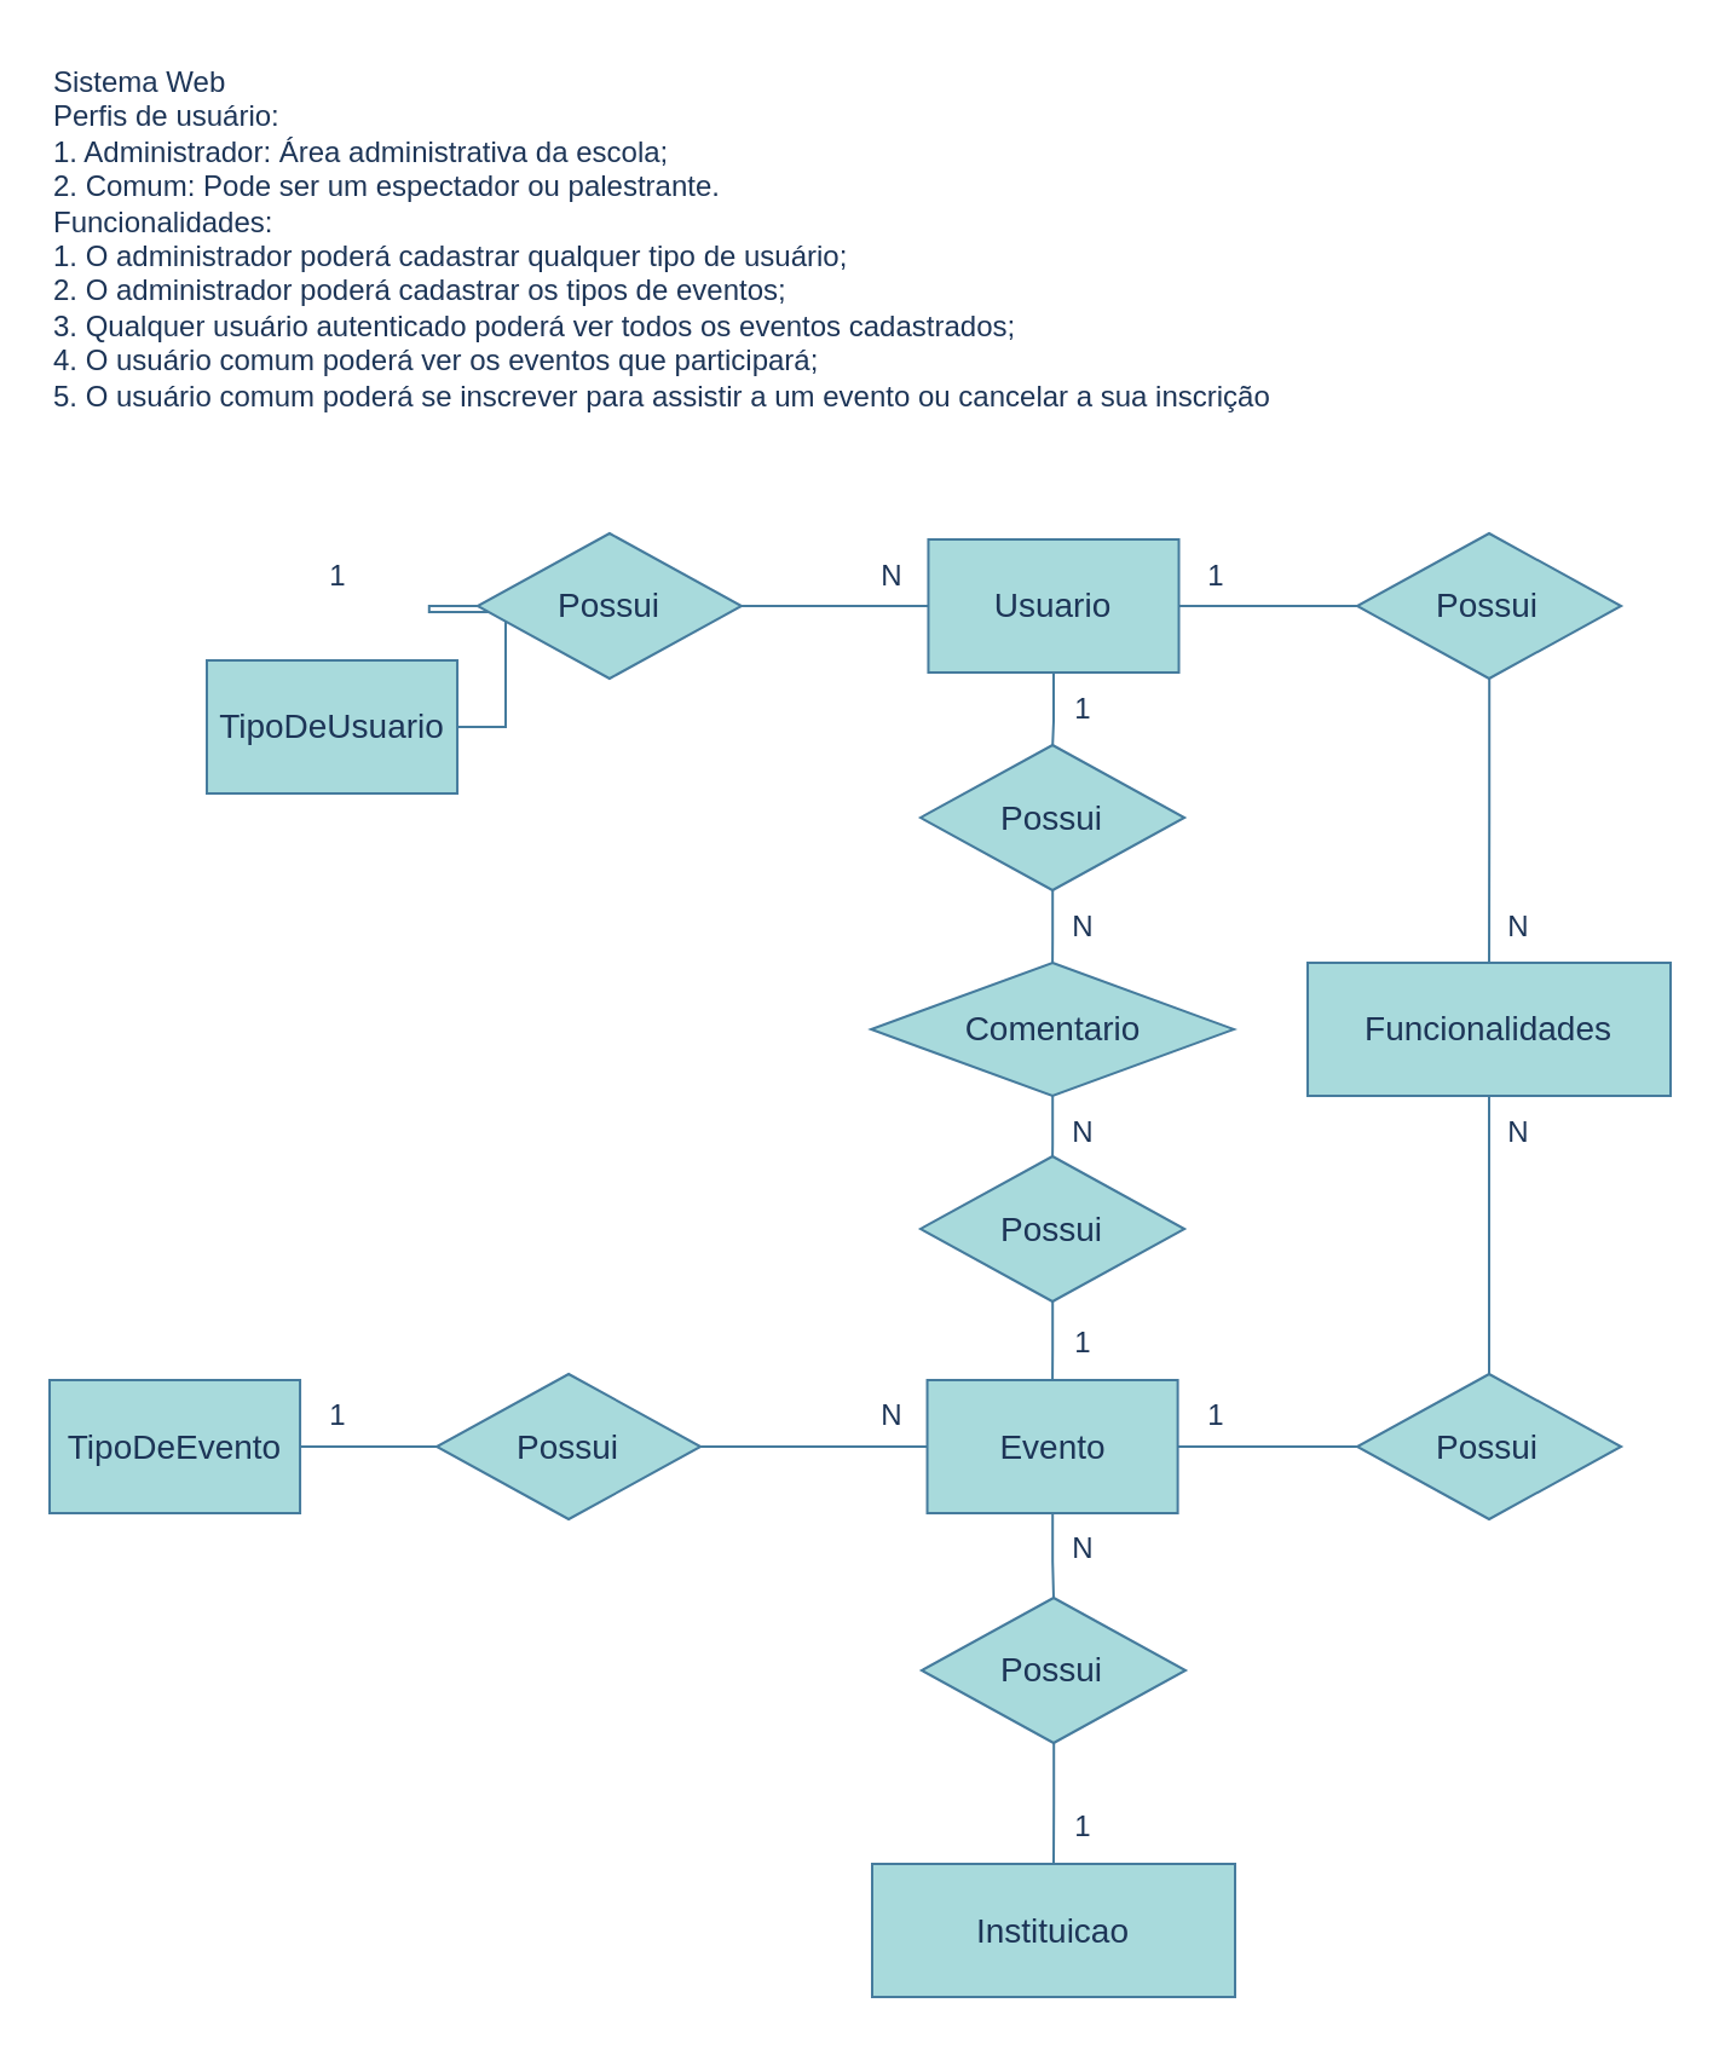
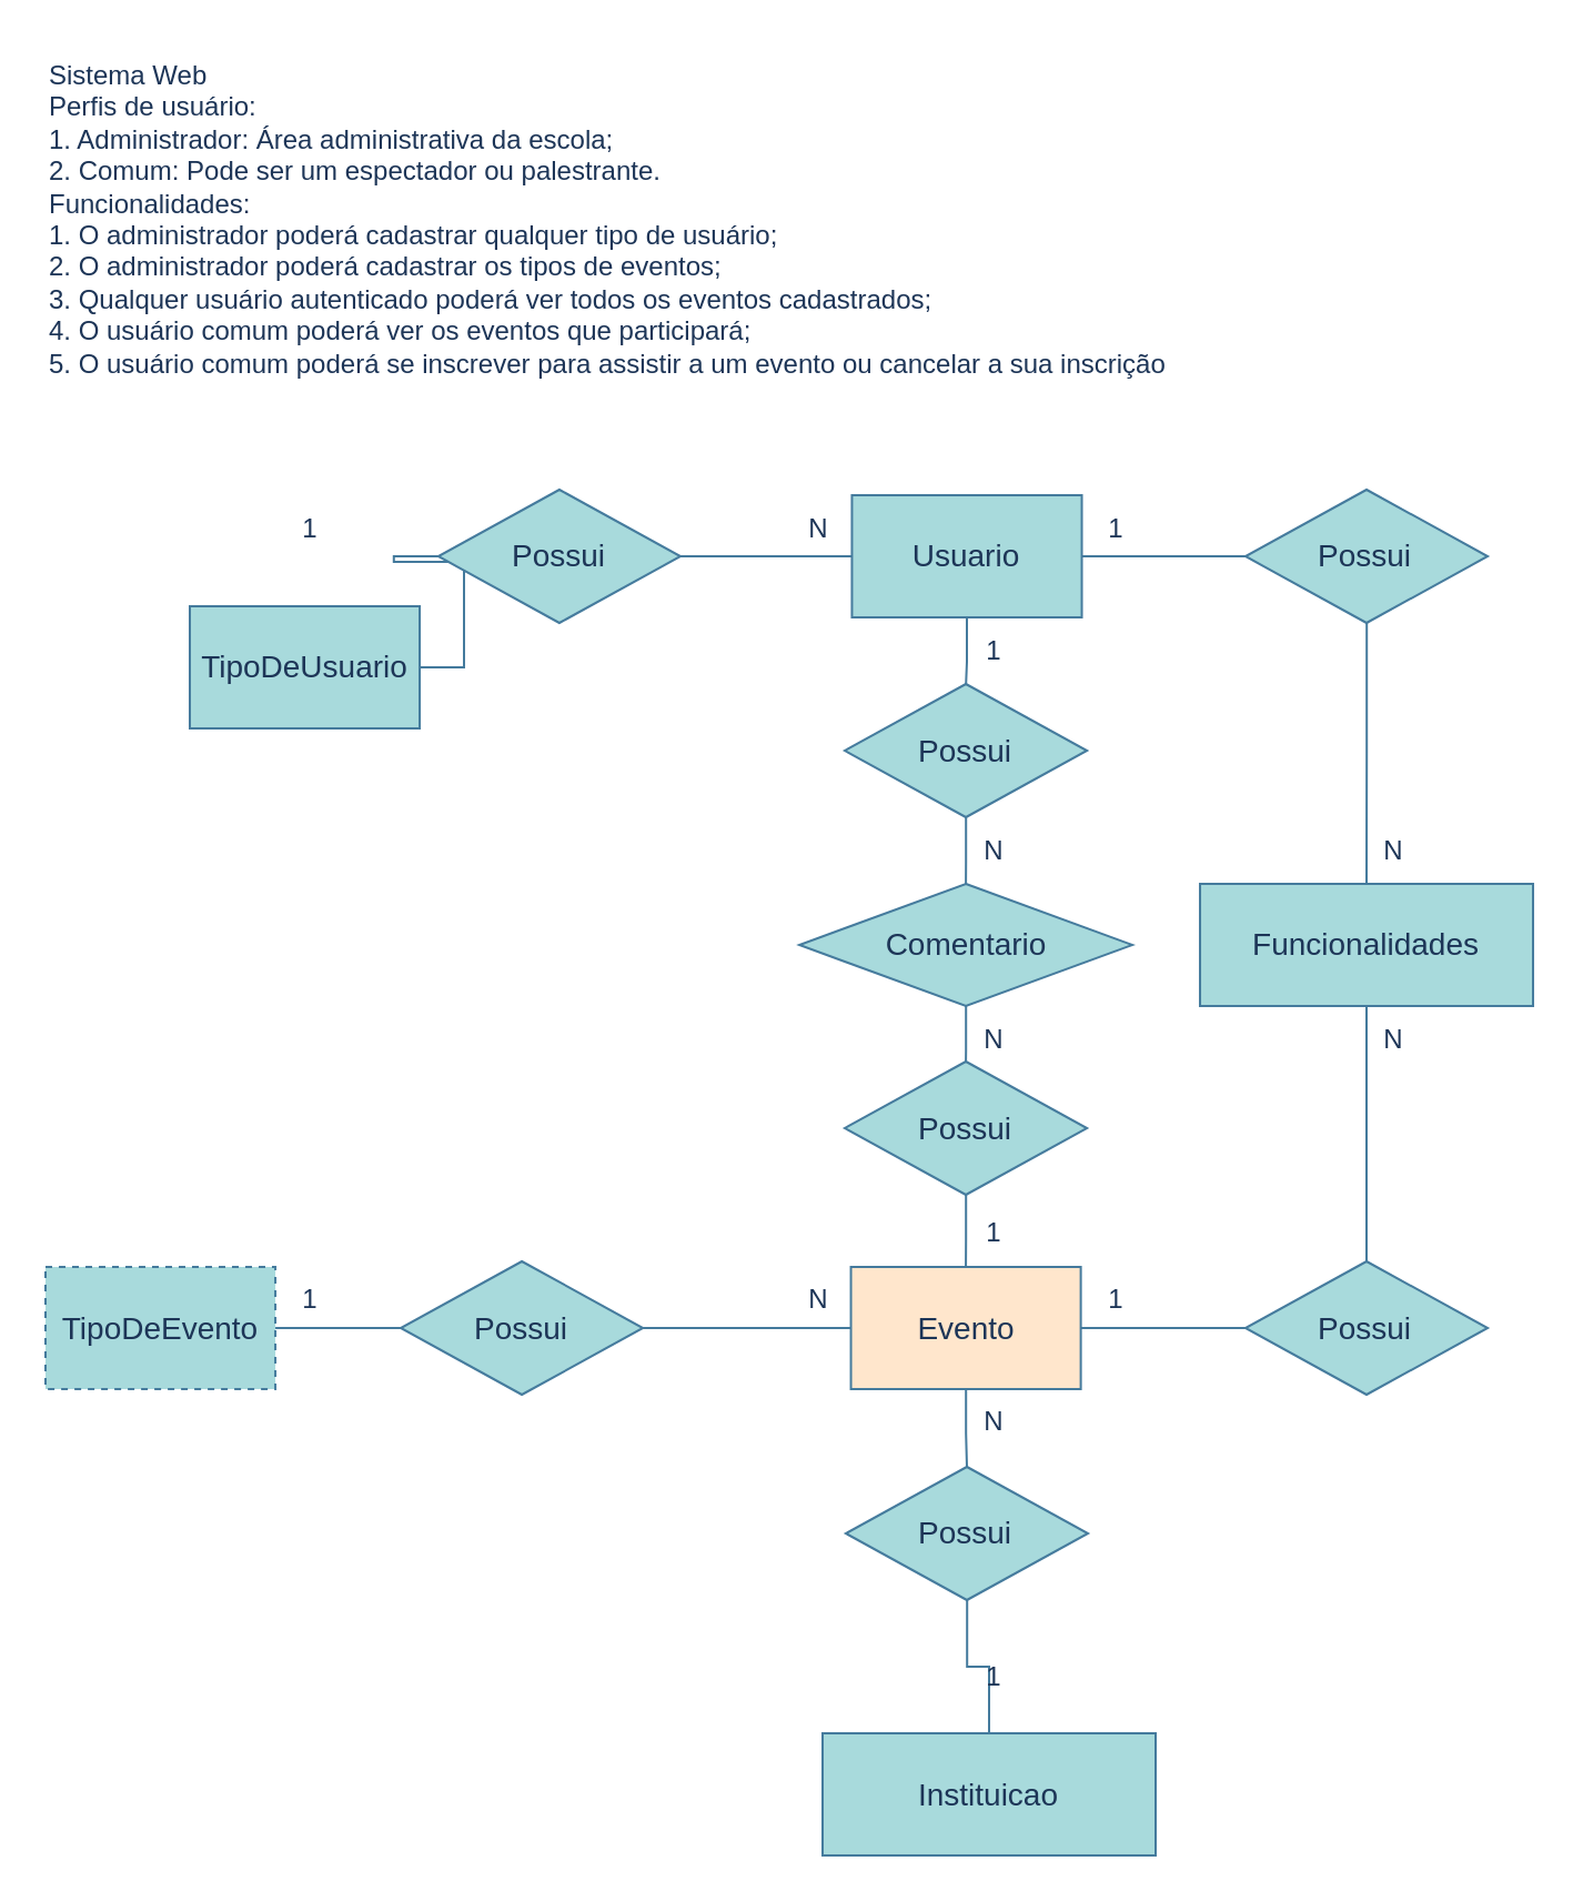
- <mxCell id="11" value="&lt;font style=&quot;font-size: 14px;&quot;&gt;&lt;font style=&quot;vertical-align: inherit;&quot;&gt;&lt;font style=&quot;vertical-align: inherit;&quot;&gt;&lt;font style=&quot;vertical-align: inherit;&quot;&gt;&lt;font style=&quot;vertical-align: inherit;&quot;&gt;&lt;font style=&quot;vertical-align: inherit;&quot;&gt;&lt;font style=&quot;vertical-align: inherit;&quot;&gt;&lt;font style=&quot;vertical-align: inherit;&quot;&gt;&lt;font style=&quot;vertical-align: inherit;&quot;&gt;&lt;font style=&quot;vertical-align: inherit;&quot;&gt;&lt;font style=&quot;vertical-align: inherit;&quot;&gt;TipoDeEvento&lt;/font&gt;&lt;/font&gt;&lt;/font&gt;&lt;/font&gt;&lt;/font&gt;&lt;/font&gt;&lt;/font&gt;&lt;/font&gt;&lt;/font&gt;&lt;/font&gt;&lt;/font&gt;" style="rounded=0;whiteSpace=wrap;html=1;labelBackgroundColor=none;fontSize=14;fillColor=#A8DADC;strokeColor=#457B9D;gradientDirection=east;fontColor=#1D3557;" parent="1" vertex="1"><mxGeometry y="570" width="103.53" height="55" as="geometry" x="20" /></mxCell>
+ <mxCell id="11" value="&lt;font style=&quot;font-size: 14px;&quot;&gt;&lt;font style=&quot;vertical-align: inherit;&quot;&gt;&lt;font style=&quot;vertical-align: inherit;&quot;&gt;&lt;font style=&quot;vertical-align: inherit;&quot;&gt;&lt;font style=&quot;vertical-align: inherit;&quot;&gt;&lt;font style=&quot;vertical-align: inherit;&quot;&gt;&lt;font style=&quot;vertical-align: inherit;&quot;&gt;&lt;font style=&quot;vertical-align: inherit;&quot;&gt;&lt;font style=&quot;vertical-align: inherit;&quot;&gt;&lt;font style=&quot;vertical-align: inherit;&quot;&gt;&lt;font style=&quot;vertical-align: inherit;&quot;&gt;TipoDeEvento&lt;/font&gt;&lt;/font&gt;&lt;/font&gt;&lt;/font&gt;&lt;/font&gt;&lt;/font&gt;&lt;/font&gt;&lt;/font&gt;&lt;/font&gt;&lt;/font&gt;&lt;/font&gt;" style="rounded=0;whiteSpace=wrap;html=1;labelBackgroundColor=none;fontSize=14;fillColor=#A8DADC;strokeColor=#457B9D;gradientDirection=east;fontColor=#1D3557;dashed=1;" parent="1" vertex="1"><mxGeometry y="570" width="103.53" height="55" as="geometry" x="20" /></mxCell>
- <mxCell id="10" value="&lt;font style=&quot;font-size: 14px;&quot;&gt;&lt;font style=&quot;vertical-align: inherit;&quot;&gt;&lt;font style=&quot;vertical-align: inherit;&quot;&gt;&lt;font style=&quot;vertical-align: inherit;&quot;&gt;&lt;font style=&quot;vertical-align: inherit;&quot;&gt;&lt;font style=&quot;vertical-align: inherit;&quot;&gt;&lt;font style=&quot;vertical-align: inherit;&quot;&gt;&lt;font style=&quot;vertical-align: inherit;&quot;&gt;&lt;font style=&quot;vertical-align: inherit;&quot;&gt;&lt;font style=&quot;vertical-align: inherit;&quot;&gt;&lt;font style=&quot;vertical-align: inherit;&quot;&gt;Evento&lt;/font&gt;&lt;/font&gt;&lt;/font&gt;&lt;/font&gt;&lt;/font&gt;&lt;/font&gt;&lt;/font&gt;&lt;/font&gt;&lt;/font&gt;&lt;/font&gt;&lt;/font&gt;" style="rounded=0;whiteSpace=wrap;html=1;labelBackgroundColor=none;fontSize=14;fillColor=#A8DADC;strokeColor=#457B9D;gradientDirection=east;fontColor=#1D3557;" parent="1" vertex="1"><mxGeometry x="382.77" y="570" width="103.53" height="55" as="geometry" /></mxCell>
+ <mxCell id="10" value="&lt;font style=&quot;font-size: 14px;&quot;&gt;&lt;font style=&quot;vertical-align: inherit;&quot;&gt;&lt;font style=&quot;vertical-align: inherit;&quot;&gt;&lt;font style=&quot;vertical-align: inherit;&quot;&gt;&lt;font style=&quot;vertical-align: inherit;&quot;&gt;&lt;font style=&quot;vertical-align: inherit;&quot;&gt;&lt;font style=&quot;vertical-align: inherit;&quot;&gt;&lt;font style=&quot;vertical-align: inherit;&quot;&gt;&lt;font style=&quot;vertical-align: inherit;&quot;&gt;&lt;font style=&quot;vertical-align: inherit;&quot;&gt;&lt;font style=&quot;vertical-align: inherit;&quot;&gt;Evento&lt;/font&gt;&lt;/font&gt;&lt;/font&gt;&lt;/font&gt;&lt;/font&gt;&lt;/font&gt;&lt;/font&gt;&lt;/font&gt;&lt;/font&gt;&lt;/font&gt;&lt;/font&gt;" style="rounded=0;whiteSpace=wrap;html=1;labelBackgroundColor=none;fontSize=14;fillColor=#ffe6cc;strokeColor=#457B9D;gradientDirection=east;fontColor=#1D3557;" parent="1" vertex="1"><mxGeometry x="382.77" y="570" width="103.53" height="55" as="geometry" /></mxCell>
- <mxCell id="16" value="&lt;font style=&quot;font-size: 14px;&quot;&gt;&lt;font style=&quot;vertical-align: inherit;&quot;&gt;&lt;font style=&quot;vertical-align: inherit;&quot;&gt;&lt;font style=&quot;vertical-align: inherit;&quot;&gt;&lt;font style=&quot;vertical-align: inherit;&quot;&gt;&lt;font style=&quot;vertical-align: inherit;&quot;&gt;&lt;font style=&quot;vertical-align: inherit;&quot;&gt;&lt;font style=&quot;vertical-align: inherit;&quot;&gt;&lt;font style=&quot;vertical-align: inherit;&quot;&gt;&lt;font style=&quot;vertical-align: inherit;&quot;&gt;&lt;font style=&quot;vertical-align: inherit;&quot;&gt;&lt;font style=&quot;vertical-align: inherit;&quot;&gt;&lt;font style=&quot;vertical-align: inherit;&quot;&gt;&lt;font style=&quot;vertical-align: inherit;&quot;&gt;&lt;font style=&quot;vertical-align: inherit;&quot;&gt;Instituicao&lt;/font&gt;&lt;/font&gt;&lt;/font&gt;&lt;/font&gt;&lt;/font&gt;&lt;/font&gt;&lt;/font&gt;&lt;/font&gt;&lt;/font&gt;&lt;/font&gt;&lt;/font&gt;&lt;/font&gt;&lt;/font&gt;&lt;/font&gt;&lt;/font&gt;" style="rounded=0;whiteSpace=wrap;html=1;labelBackgroundColor=none;fontSize=14;fillColor=#A8DADC;strokeColor=#457B9D;gradientDirection=east;fontColor=#1D3557;" parent="1" vertex="1"><mxGeometry x="360" y="770" width="150" height="55" as="geometry" /></mxCell>
+ <mxCell id="16" value="&lt;font style=&quot;font-size: 14px;&quot;&gt;&lt;font style=&quot;vertical-align: inherit;&quot;&gt;&lt;font style=&quot;vertical-align: inherit;&quot;&gt;&lt;font style=&quot;vertical-align: inherit;&quot;&gt;&lt;font style=&quot;vertical-align: inherit;&quot;&gt;&lt;font style=&quot;vertical-align: inherit;&quot;&gt;&lt;font style=&quot;vertical-align: inherit;&quot;&gt;&lt;font style=&quot;vertical-align: inherit;&quot;&gt;&lt;font style=&quot;vertical-align: inherit;&quot;&gt;&lt;font style=&quot;vertical-align: inherit;&quot;&gt;&lt;font style=&quot;vertical-align: inherit;&quot;&gt;&lt;font style=&quot;vertical-align: inherit;&quot;&gt;&lt;font style=&quot;vertical-align: inherit;&quot;&gt;&lt;font style=&quot;vertical-align: inherit;&quot;&gt;&lt;font style=&quot;vertical-align: inherit;&quot;&gt;Instituicao&lt;/font&gt;&lt;/font&gt;&lt;/font&gt;&lt;/font&gt;&lt;/font&gt;&lt;/font&gt;&lt;/font&gt;&lt;/font&gt;&lt;/font&gt;&lt;/font&gt;&lt;/font&gt;&lt;/font&gt;&lt;/font&gt;&lt;/font&gt;&lt;/font&gt;" style="rounded=0;whiteSpace=wrap;html=1;labelBackgroundColor=none;fontSize=14;fillColor=#A8DADC;strokeColor=#457B9D;gradientDirection=east;fontColor=#1D3557;" parent="1" vertex="1"><mxGeometry x="370" y="780" width="150" height="55" as="geometry" /></mxCell>
